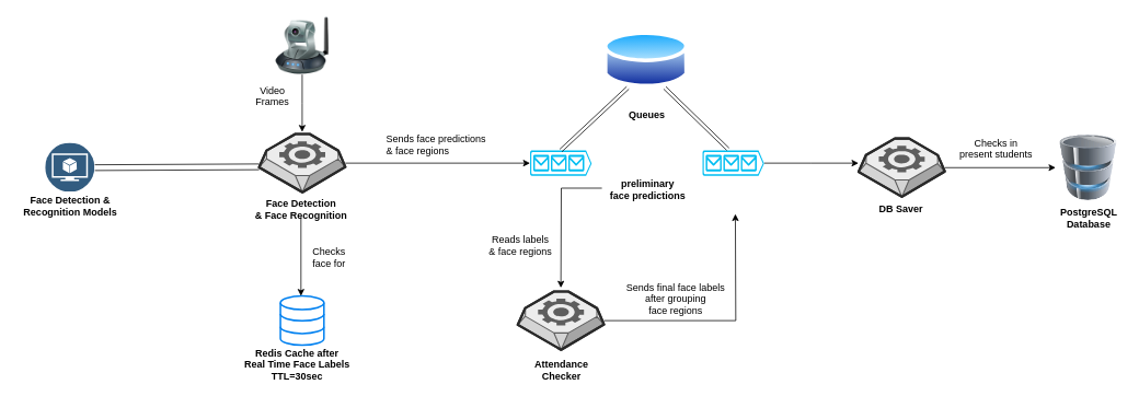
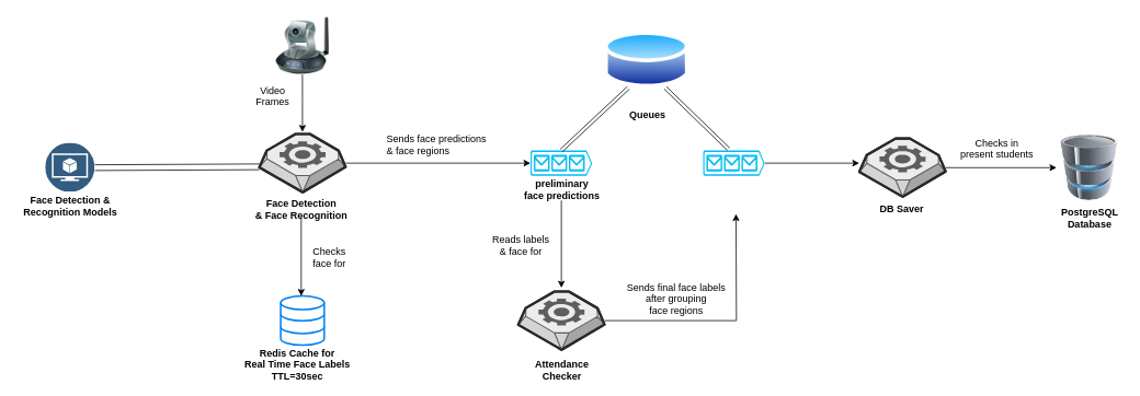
- <mxCell id="11" value="&lt;b&gt;preliminary &lt;br&gt;face predictions&lt;/b&gt;" style="text;html=1;resizable=0;points=[];autosize=1;align=center;verticalAlign=top;spacingTop=-4;" vertex="1" parent="1"><mxGeometry x="732.5" y="213.5" width="110" height="30" as="geometry" /></mxCell>
+ <mxCell id="11" value="&lt;b&gt;preliminary &lt;br&gt;face predictions&lt;/b&gt;" style="text;html=1;resizable=0;points=[];autosize=1;align=center;verticalAlign=top;spacingTop=-4;" vertex="1" parent="1"><mxGeometry x="627.5" y="213.5" width="110" height="30" as="geometry" /></mxCell>
- <mxCell id="26" value="Reads labels&lt;br&gt;&amp;amp; face regions" style="text;html=1;resizable=0;points=[];autosize=1;align=center;verticalAlign=top;spacingTop=-4;" vertex="1" parent="1"><mxGeometry x="587.5" y="282" width="90" height="30" as="geometry" /></mxCell>
+ <mxCell id="26" value="Reads labels&lt;br&gt;&amp;amp; face for" style="text;html=1;resizable=0;points=[];autosize=1;align=center;verticalAlign=top;spacingTop=-4;" vertex="1" parent="1"><mxGeometry x="587.5" y="282" width="90" height="30" as="geometry" /></mxCell>
- <mxCell id="4" value="&lt;b&gt;Redis Cache after&lt;br&gt;Real Time Face Labels&lt;br&gt;TTL=30sec&lt;br&gt;&lt;/b&gt;" style="text;html=1;resizable=0;points=[];autosize=1;align=center;verticalAlign=top;spacingTop=-4;" vertex="1" parent="1"><mxGeometry x="291" y="420" width="140" height="40" as="geometry" /></mxCell>
+ <mxCell id="4" value="&lt;b&gt;Redis Cache for&lt;br&gt;Real Time Face Labels&lt;br&gt;TTL=30sec&lt;br&gt;&lt;/b&gt;" style="text;html=1;resizable=0;points=[];autosize=1;align=center;verticalAlign=top;spacingTop=-4;" vertex="1" parent="1"><mxGeometry x="291" y="420" width="140" height="40" as="geometry" /></mxCell>
